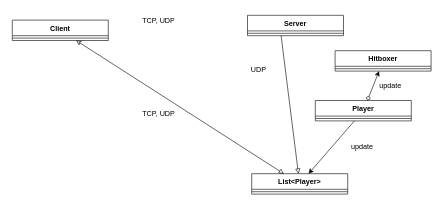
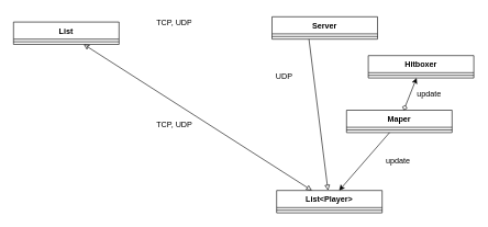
- <mxCell id="4" value="Client" style="swimlane;fontStyle=1;align=center;verticalAlign=top;childLayout=stackLayout;horizontal=1;startSize=26;horizontalStack=0;resizeParent=1;resizeParentMax=0;resizeLast=0;collapsible=1;marginBottom=0;" parent="1" vertex="1"><mxGeometry x="20" y="33" width="160" height="34" as="geometry" /></mxCell>
+ <mxCell id="4" value="List" style="swimlane;fontStyle=1;align=center;verticalAlign=top;childLayout=stackLayout;horizontal=1;startSize=26;horizontalStack=0;resizeParent=1;resizeParentMax=0;resizeLast=0;collapsible=1;marginBottom=0;" parent="1" vertex="1"><mxGeometry x="20" y="33" width="160" height="34" as="geometry" /></mxCell>
- <mxCell id="9" value="Player" style="swimlane;fontStyle=1;align=center;verticalAlign=top;childLayout=stackLayout;horizontal=1;startSize=26;horizontalStack=0;resizeParent=1;resizeParentMax=0;resizeLast=0;collapsible=1;marginBottom=0;" vertex="1" parent="1"><mxGeometry x="525" y="167" width="160" height="34" as="geometry" /></mxCell>
+ <mxCell id="9" value="Maper" style="swimlane;fontStyle=1;align=center;verticalAlign=top;childLayout=stackLayout;horizontal=1;startSize=26;horizontalStack=0;resizeParent=1;resizeParentMax=0;resizeLast=0;collapsible=1;marginBottom=0;" vertex="1" parent="1"><mxGeometry x="525" y="167" width="160" height="34" as="geometry" /></mxCell>
